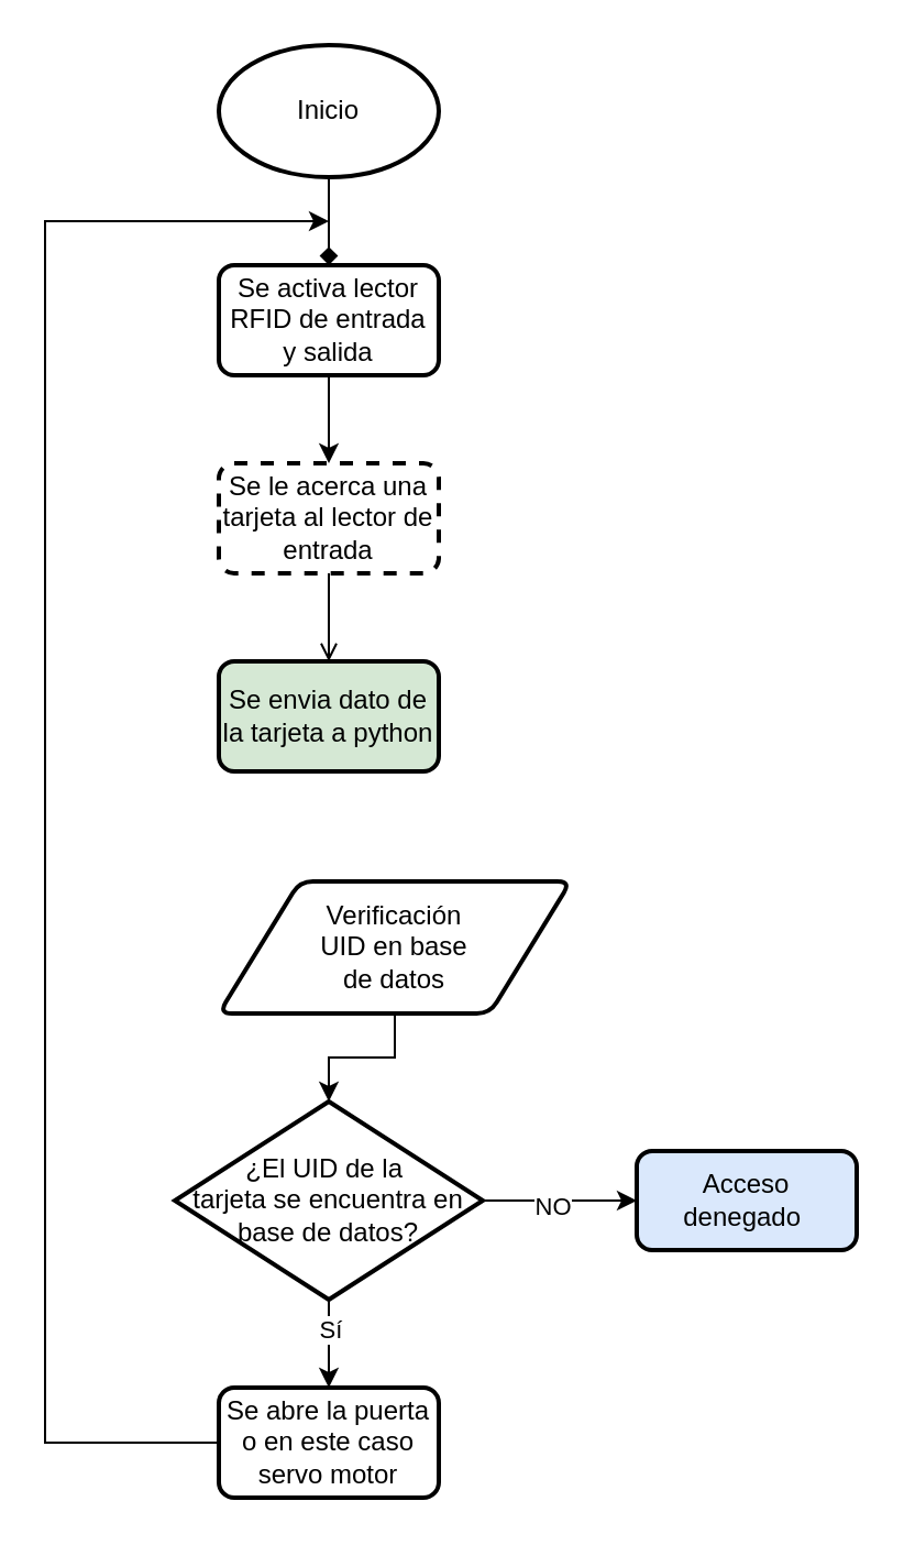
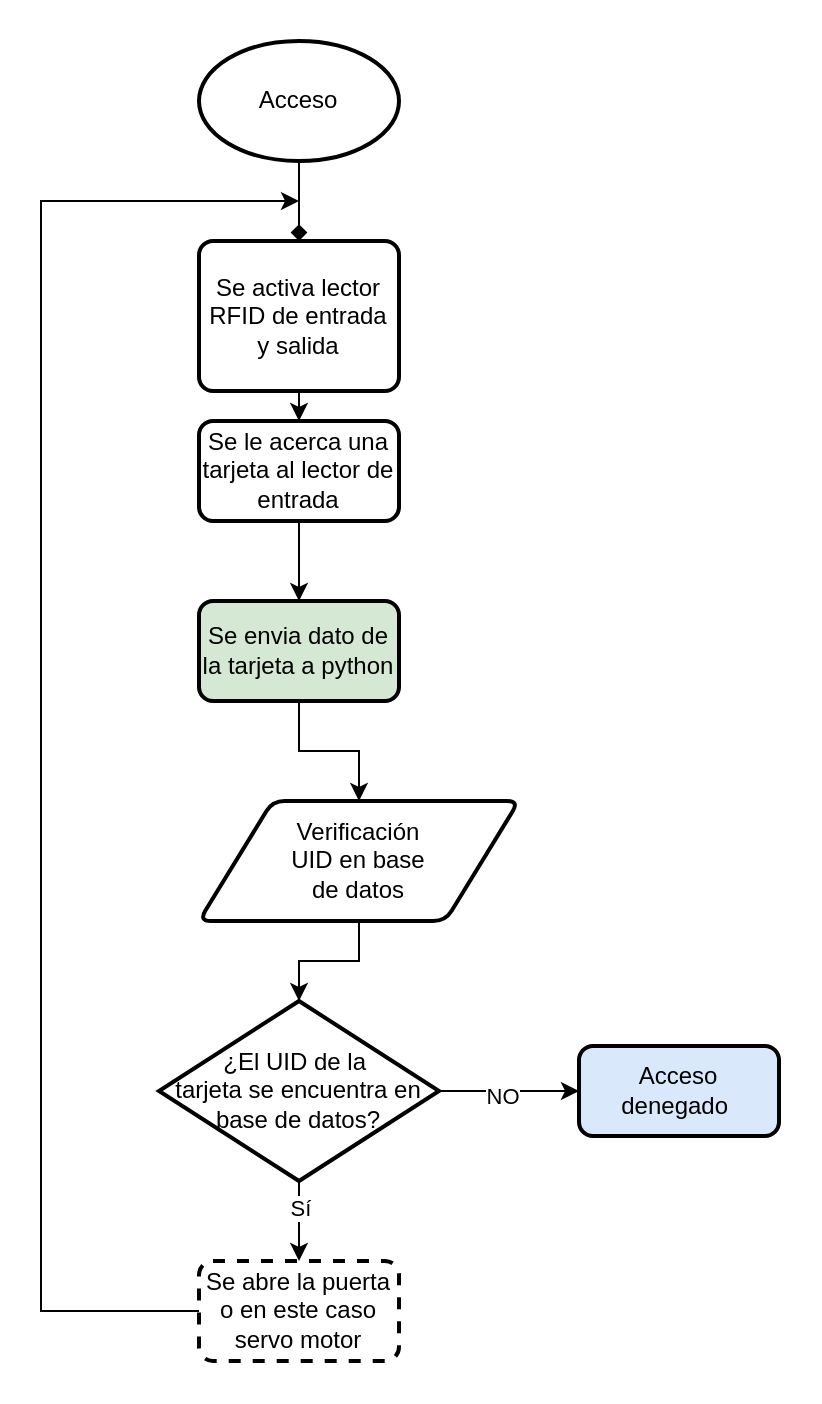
- <mxCell id="3" value="Inicio" style="strokeWidth=2;html=1;shape=mxgraph.flowchart.start_2;whiteSpace=wrap;" vertex="1" parent="1"><mxGeometry x="99" y="20" width="100" height="60" as="geometry" /></mxCell>
+ <mxCell id="3" value="Acceso" style="strokeWidth=2;html=1;shape=mxgraph.flowchart.start_2;whiteSpace=wrap;" vertex="1" parent="1"><mxGeometry x="99" y="20" width="100" height="60" as="geometry" /></mxCell>
- <mxCell id="5" value="Se activa lector RFID de entrada y salida" style="rounded=1;whiteSpace=wrap;html=1;absoluteArcSize=1;arcSize=14;strokeWidth=2;" vertex="1" parent="1"><mxGeometry x="99" y="120" width="100" height="50" as="geometry" /></mxCell>
+ <mxCell id="5" value="Se activa lector RFID de entrada y salida" style="rounded=1;whiteSpace=wrap;html=1;absoluteArcSize=1;arcSize=14;strokeWidth=2;" vertex="1" parent="1"><mxGeometry x="99" y="120" width="100" height="75" as="geometry" /></mxCell>
- <mxCell id="7" value="Se le acerca una tarjeta al lector de entrada" style="rounded=1;whiteSpace=wrap;html=1;absoluteArcSize=1;arcSize=14;strokeWidth=2;dashed=1;" vertex="1" parent="1"><mxGeometry x="99" y="210" width="100" height="50" as="geometry" /></mxCell>
+ <mxCell id="7" value="Se le acerca una tarjeta al lector de entrada" style="rounded=1;whiteSpace=wrap;html=1;absoluteArcSize=1;arcSize=14;strokeWidth=2;" vertex="1" parent="1"><mxGeometry x="99" y="210" width="100" height="50" as="geometry" /></mxCell>
- <mxCell id="6" style="edgeStyle=orthogonalEdgeStyle;rounded=0;orthogonalLoop=1;jettySize=auto;html=1;entryX=0.5;entryY=0;entryDx=0;entryDy=0;endArrow=open;" edge="1" parent="1" source="7" target="15"><mxGeometry relative="1" as="geometry"><mxPoint x="149" y="310" as="targetPoint" /></mxGeometry></mxCell>
+ <mxCell id="6" style="edgeStyle=orthogonalEdgeStyle;rounded=0;orthogonalLoop=1;jettySize=auto;html=1;entryX=0.5;entryY=0;entryDx=0;entryDy=0;" edge="1" parent="1" source="7" target="15"><mxGeometry relative="1" as="geometry"><mxPoint x="149" y="310" as="targetPoint" /></mxGeometry></mxCell>
+ <mxCell id="14" style="edgeStyle=orthogonalEdgeStyle;rounded=0;orthogonalLoop=1;jettySize=auto;html=1;entryX=0.5;entryY=0;entryDx=0;entryDy=0;" edge="1" parent="1" source="15" target="13"><mxGeometry relative="1" as="geometry"><mxPoint x="149" y="400" as="targetPoint" /></mxGeometry></mxCell>
- <mxCell id="19" value="Se abre la puerta o en este caso servo motor" style="rounded=1;whiteSpace=wrap;html=1;absoluteArcSize=1;arcSize=14;strokeWidth=2;" vertex="1" parent="1"><mxGeometry x="99" y="630" width="100" height="50" as="geometry" /></mxCell>
+ <mxCell id="19" value="Se abre la puerta o en este caso servo motor" style="rounded=1;whiteSpace=wrap;html=1;absoluteArcSize=1;arcSize=14;strokeWidth=2;dashed=1;" vertex="1" parent="1"><mxGeometry x="99" y="630" width="100" height="50" as="geometry" /></mxCell>
